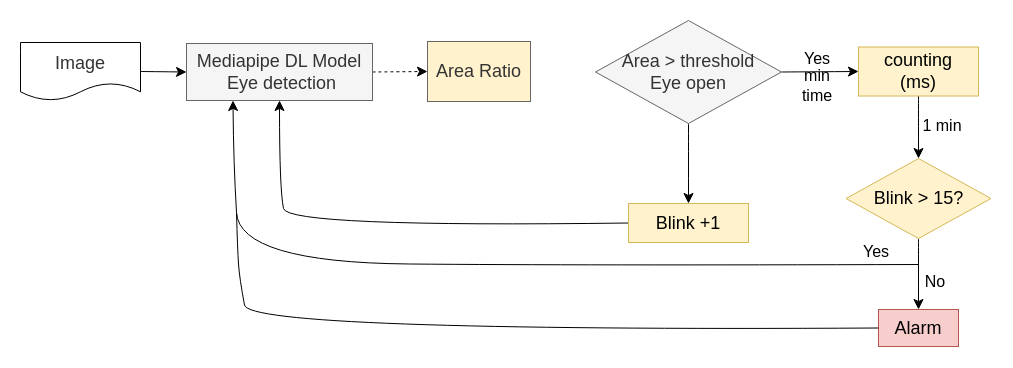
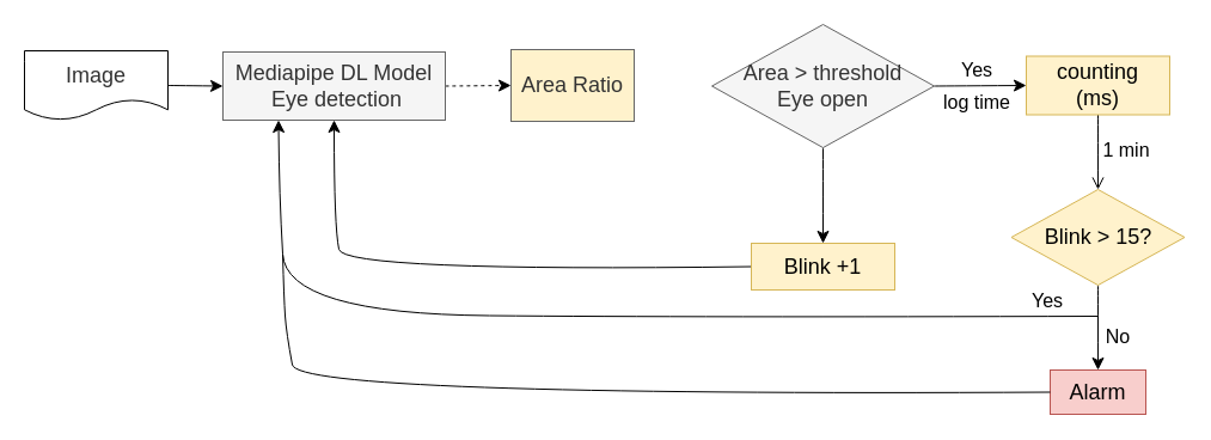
- <mxCell id="15" value="min time" style="text;html=1;align=center;verticalAlign=middle;whiteSpace=wrap;rounded=0;fontSize=16;" vertex="1" parent="1"><mxGeometry x="787" y="70" width="60" height="30" as="geometry" /></mxCell>
+ <mxCell id="15" value="log time" style="text;html=1;align=center;verticalAlign=middle;whiteSpace=wrap;rounded=0;fontSize=16;" vertex="1" parent="1"><mxGeometry x="787" y="70" width="60" height="30" as="geometry" /></mxCell>
- <mxCell id="12" style="edgeStyle=none;curved=1;rounded=0;orthogonalLoop=1;jettySize=auto;html=1;entryX=0.5;entryY=0;entryDx=0;entryDy=0;fontSize=12;startSize=8;endSize=8;" edge="1" parent="1" source="13" target="17"><mxGeometry relative="1" as="geometry" /></mxCell>
+ <mxCell id="12" style="edgeStyle=none;curved=1;rounded=0;orthogonalLoop=1;jettySize=auto;html=1;entryX=0.5;entryY=0;entryDx=0;entryDy=0;fontSize=12;startSize=8;endSize=8;endArrow=open;" edge="1" parent="1" source="13" target="17"><mxGeometry relative="1" as="geometry" /></mxCell>
